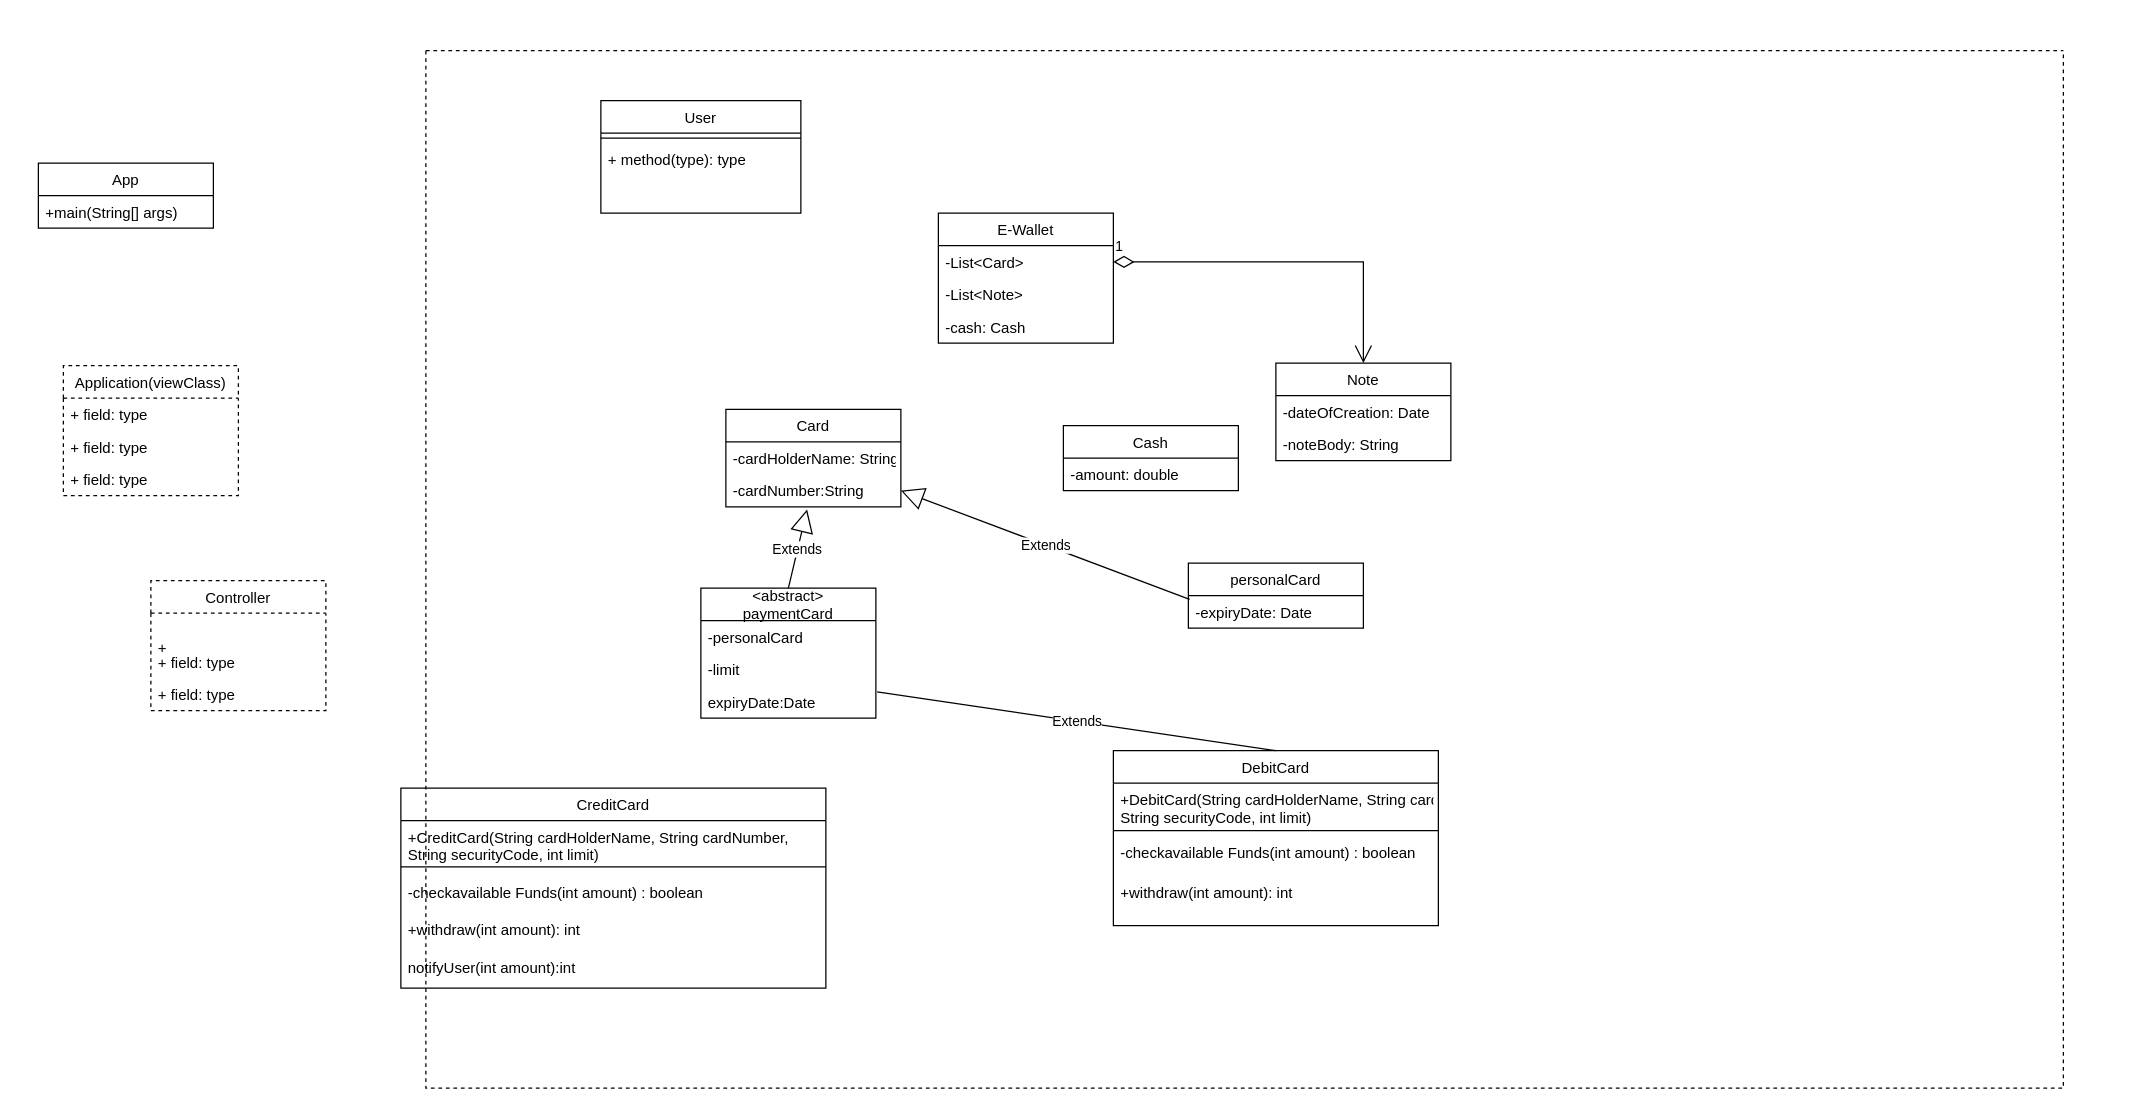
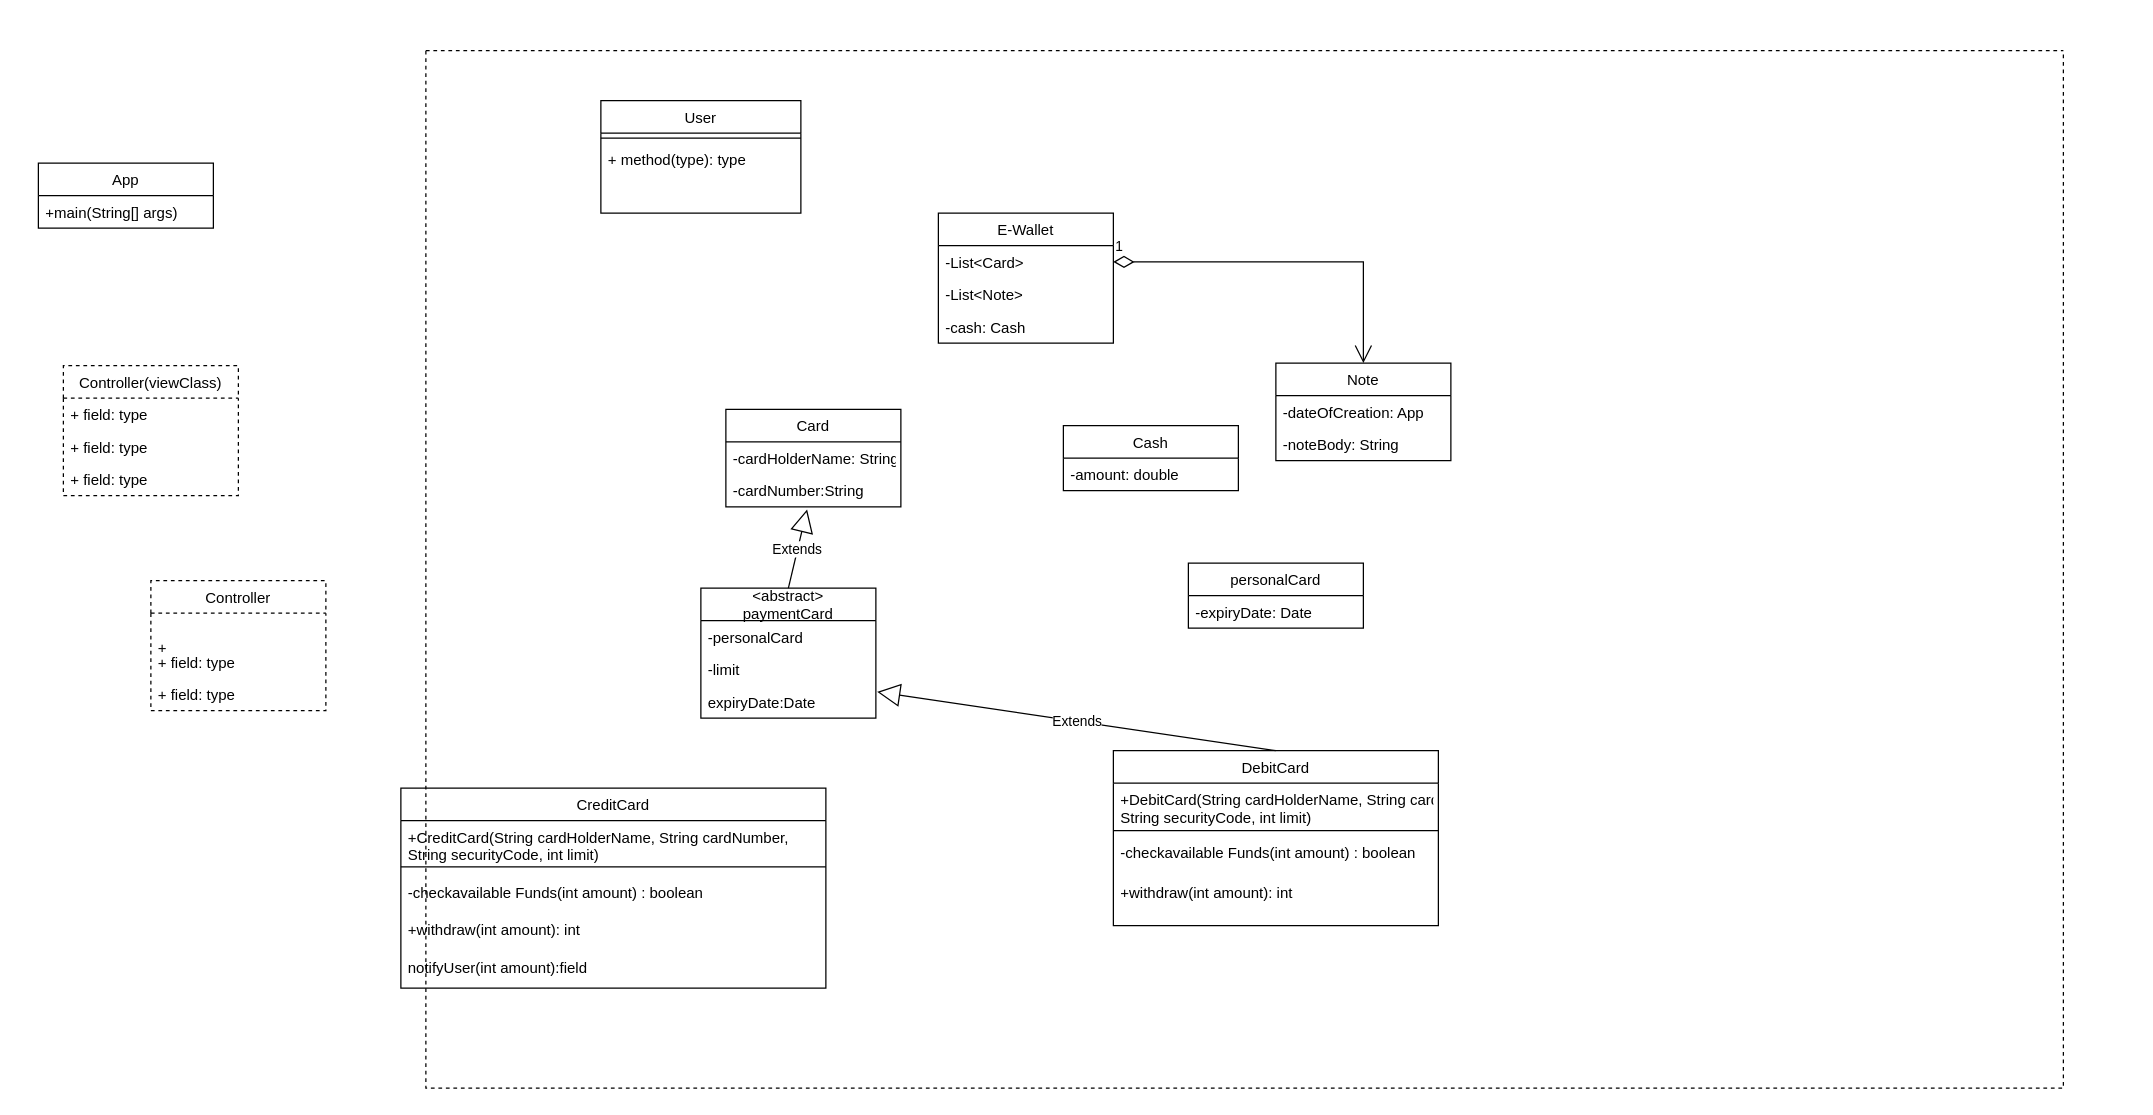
- <mxCell id="42" value="Application(viewClass)" style="swimlane;fontStyle=0;childLayout=stackLayout;horizontal=1;startSize=26;fillColor=none;horizontalStack=0;resizeParent=1;resizeParentMax=0;resizeLast=0;collapsible=1;marginBottom=0;dashed=1;" vertex="1" parent="2"><mxGeometry x="30" y="272" width="140" height="104" as="geometry" /></mxCell>
+ <mxCell id="42" value="Controller(viewClass)" style="swimlane;fontStyle=0;childLayout=stackLayout;horizontal=1;startSize=26;fillColor=none;horizontalStack=0;resizeParent=1;resizeParentMax=0;resizeLast=0;collapsible=1;marginBottom=0;dashed=1;" vertex="1" parent="2"><mxGeometry x="30" y="272" width="140" height="104" as="geometry" /></mxCell>
- <mxCell id="30" value="-dateOfCreation: Date" style="text;strokeColor=none;fillColor=none;align=left;verticalAlign=top;spacingLeft=4;spacingRight=4;overflow=hidden;rotatable=0;points=[[0,0.5],[1,0.5]];portConstraint=eastwest;" vertex="1" parent="29"><mxGeometry y="26" width="140" height="26" as="geometry" /></mxCell>
+ <mxCell id="30" value="-dateOfCreation: App" style="text;strokeColor=none;fillColor=none;align=left;verticalAlign=top;spacingLeft=4;spacingRight=4;overflow=hidden;rotatable=0;points=[[0,0.5],[1,0.5]];portConstraint=eastwest;" vertex="1" parent="29"><mxGeometry y="26" width="140" height="26" as="geometry" /></mxCell>
- <mxCell id="40" value="Extends" style="endArrow=block;endSize=16;endFill=0;html=1;rounded=0;exitX=0.007;exitY=0.115;exitDx=0;exitDy=0;entryX=1;entryY=0.5;entryDx=0;entryDy=0;exitPerimeter=0;" edge="1" parent="2" source="9" target="28"><mxGeometry width="160" relative="1" as="geometry"><mxPoint x="-70" y="450" as="sourcePoint" /><mxPoint x="-55.04" y="397.002" as="targetPoint" /></mxGeometry></mxCell>
- <mxCell id="41" value="Extends" style="endArrow=none;endSize=16;endFill=0;html=1;rounded=0;exitX=0.5;exitY=0;exitDx=0;exitDy=0;entryX=1.007;entryY=0.192;entryDx=0;entryDy=0;entryPerimeter=0;" edge="1" parent="2" source="3" target="13"><mxGeometry width="160" relative="1" as="geometry"><mxPoint x="-125" y="620" as="sourcePoint" /><mxPoint x="-100.94" y="554" as="targetPoint" /></mxGeometry></mxCell>
+ <mxCell id="41" value="Extends" style="endArrow=block;endSize=16;endFill=0;html=1;rounded=0;exitX=0.5;exitY=0;exitDx=0;exitDy=0;entryX=1.007;entryY=0.192;entryDx=0;entryDy=0;entryPerimeter=0;" edge="1" parent="2" source="3" target="13"><mxGeometry width="160" relative="1" as="geometry"><mxPoint x="-125" y="620" as="sourcePoint" /><mxPoint x="-100.94" y="554" as="targetPoint" /></mxGeometry></mxCell>
- <mxCell id="38" value="notifyUser(int amount):int" style="text;strokeColor=none;fillColor=none;align=left;verticalAlign=top;spacingLeft=4;spacingRight=4;overflow=hidden;rotatable=0;points=[[0,0.5],[1,0.5]];portConstraint=eastwest;" vertex="1" parent="33"><mxGeometry y="130" width="340" height="30" as="geometry" /></mxCell>
+ <mxCell id="38" value="notifyUser(int amount):field" style="text;strokeColor=none;fillColor=none;align=left;verticalAlign=top;spacingLeft=4;spacingRight=4;overflow=hidden;rotatable=0;points=[[0,0.5],[1,0.5]];portConstraint=eastwest;" vertex="1" parent="33"><mxGeometry y="130" width="340" height="30" as="geometry" /></mxCell>
